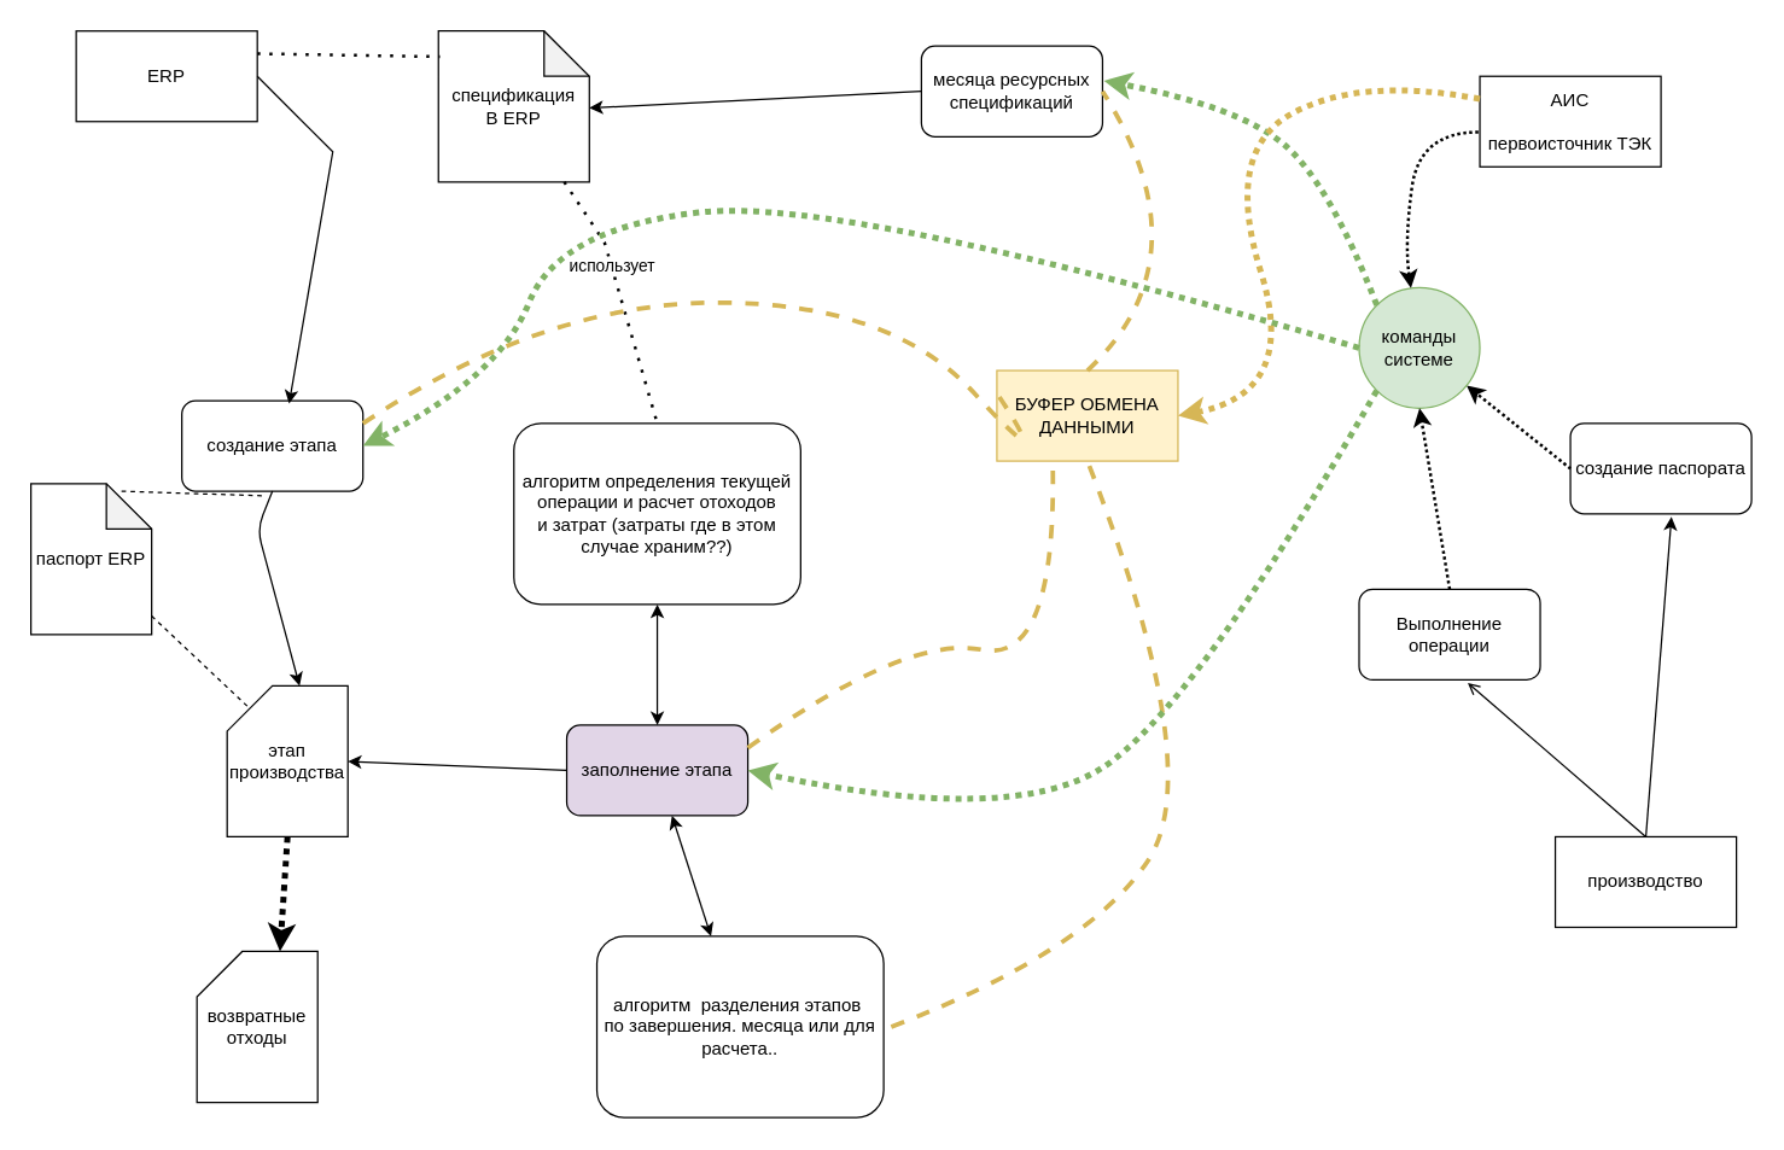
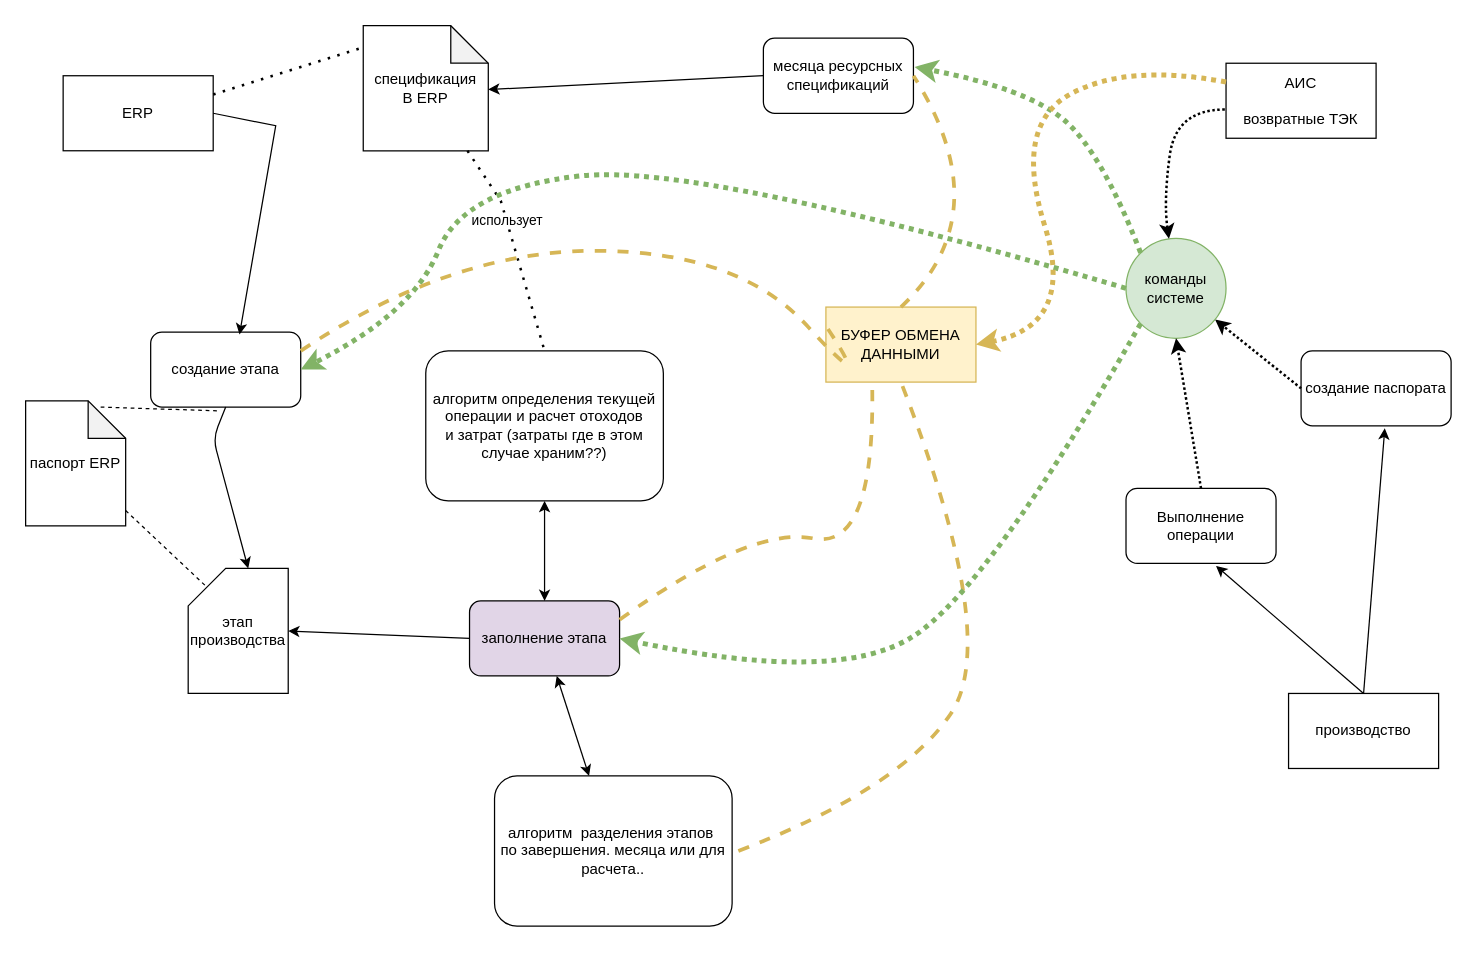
- <mxCell id="3" value="ERP" style="rounded=0;whiteSpace=wrap;html=1;" vertex="1" parent="1"><mxGeometry x="50" y="20" width="120" height="60" as="geometry" /></mxCell>
+ <mxCell id="3" value="ERP" style="rounded=0;whiteSpace=wrap;html=1;" vertex="1" parent="1"><mxGeometry x="50" y="60" width="120" height="60" as="geometry" /></mxCell>
- <mxCell id="2" value="АИС&lt;br&gt;&lt;br&gt;первоисточник ТЭК" style="rounded=0;whiteSpace=wrap;html=1;" vertex="1" parent="1"><mxGeometry x="980" y="50" width="120" height="60" as="geometry" /></mxCell>
+ <mxCell id="2" value="АИС&lt;br&gt;&lt;br&gt;возвратные ТЭК" style="rounded=0;whiteSpace=wrap;html=1;" vertex="1" parent="1"><mxGeometry x="980" y="50" width="120" height="60" as="geometry" /></mxCell>
- <mxCell id="37" value="" style="endArrow=open;html=1;strokeWidth=1;curved=1;entryX=0.6;entryY=1.033;entryDx=0;entryDy=0;entryPerimeter=0;exitX=0.5;exitY=0;exitDx=0;exitDy=0;" edge="1" parent="1" source="5" target="36"><mxGeometry width="50" height="50" relative="1" as="geometry"><mxPoint x="930" y="570" as="sourcePoint" /><mxPoint x="980" y="520" as="targetPoint" /></mxGeometry></mxCell>
+ <mxCell id="37" value="" style="endArrow=classic;html=1;strokeWidth=1;curved=1;entryX=0.6;entryY=1.033;entryDx=0;entryDy=0;entryPerimeter=0;exitX=0.5;exitY=0;exitDx=0;exitDy=0;" edge="1" parent="1" source="5" target="36"><mxGeometry width="50" height="50" relative="1" as="geometry"><mxPoint x="930" y="570" as="sourcePoint" /><mxPoint x="980" y="520" as="targetPoint" /></mxGeometry></mxCell>
- <mxCell id="42" value="" style="endArrow=classic;html=1;dashed=1;dashPattern=1 1;strokeWidth=4;curved=1;exitX=0.5;exitY=1;exitDx=0;exitDy=0;exitPerimeter=0;entryX=0;entryY=0;entryDx=55;entryDy=0;entryPerimeter=0;" edge="1" parent="1" source="9" target="41"><mxGeometry width="50" height="50" relative="1" as="geometry"><mxPoint x="250" y="610" as="sourcePoint" /><mxPoint x="300" y="560" as="targetPoint" /></mxGeometry></mxCell>
- <mxCell id="41" value="возвратные отходы" style="shape=card;whiteSpace=wrap;html=1;" vertex="1" parent="1"><mxGeometry x="130" y="630" width="80" height="100" as="geometry" /></mxCell>
